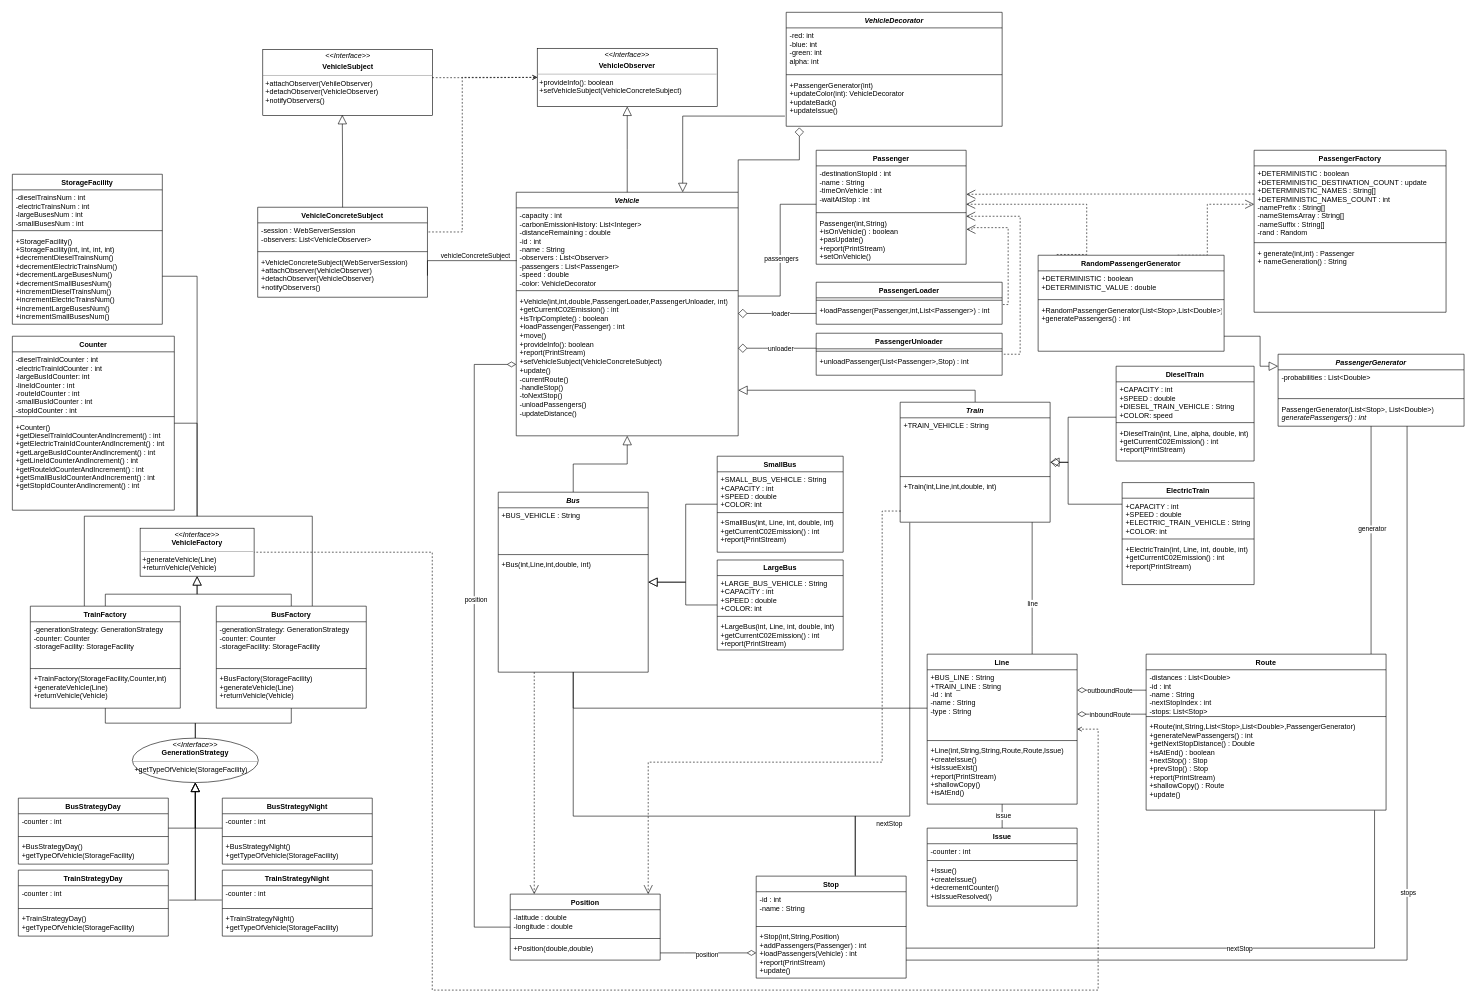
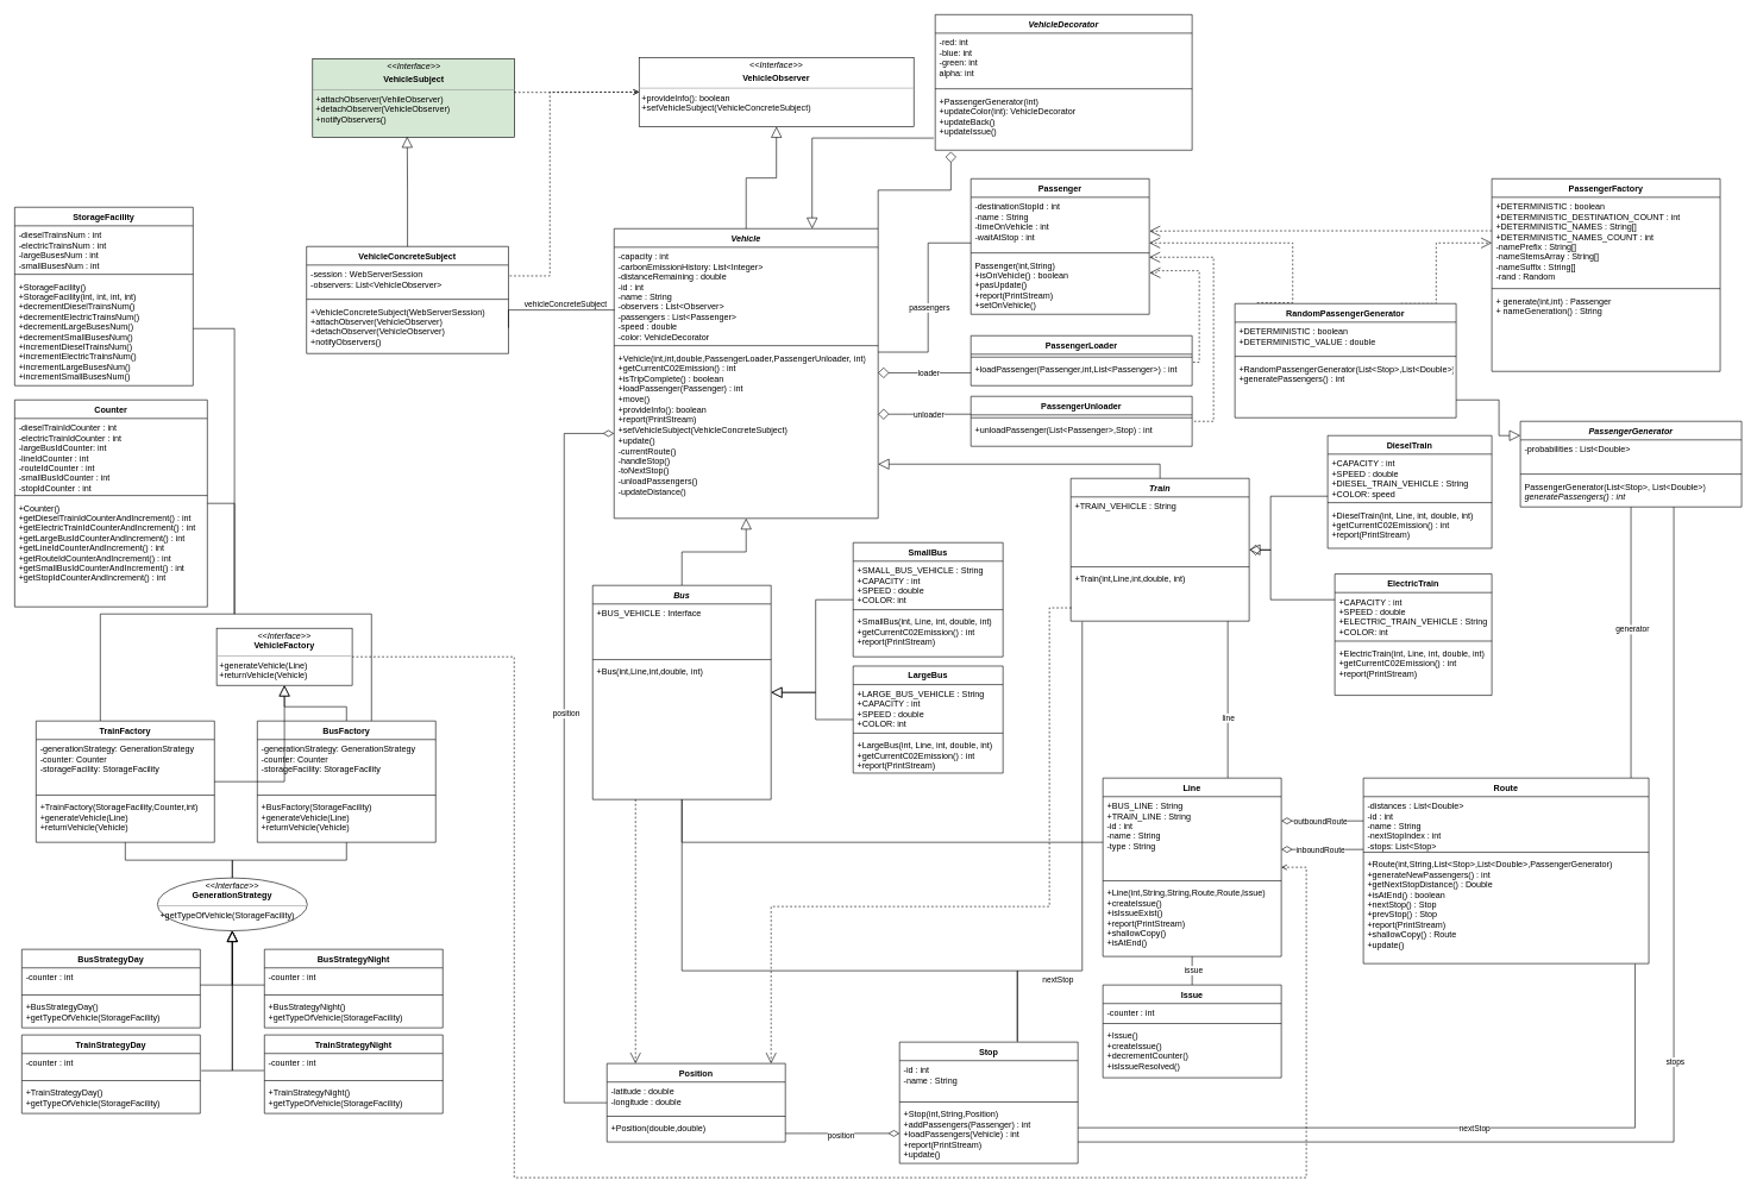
- <mxCell id="100" value="&lt;p style=&quot;margin: 0px ; margin-top: 4px ; text-align: center&quot;&gt;&lt;i&gt;&amp;lt;&amp;lt;Interface&amp;gt;&amp;gt;&lt;/i&gt;&lt;/p&gt;&lt;p style=&quot;margin: 0px ; margin-top: 4px ; text-align: center&quot;&gt;&lt;b&gt;VehicleObserver&lt;/b&gt;&lt;br&gt;&lt;/p&gt;&lt;hr size=&quot;1&quot;&gt;&lt;p style=&quot;margin: 0px ; margin-left: 4px&quot;&gt;&lt;/p&gt;&lt;p style=&quot;margin: 0px ; margin-left: 4px&quot;&gt;+provideInfo(): boolean&lt;i&gt;&lt;br&gt;&lt;/i&gt;&lt;/p&gt;&lt;p style=&quot;margin: 0px ; margin-left: 4px&quot;&gt;+setVehicleSubject(VehicleConcreteSubject)&lt;/p&gt;" style="verticalAlign=top;align=left;overflow=fill;fontSize=12;fontFamily=Helvetica;html=1;" parent="1" vertex="1"><mxGeometry x="895" y="80" width="300" height="97" as="geometry" /></mxCell>
+ <mxCell id="100" value="&lt;p style=&quot;margin: 0px ; margin-top: 4px ; text-align: center&quot;&gt;&lt;i&gt;&amp;lt;&amp;lt;Interface&amp;gt;&amp;gt;&lt;/i&gt;&lt;/p&gt;&lt;p style=&quot;margin: 0px ; margin-top: 4px ; text-align: center&quot;&gt;&lt;b&gt;VehicleObserver&lt;/b&gt;&lt;br&gt;&lt;/p&gt;&lt;hr size=&quot;1&quot;&gt;&lt;p style=&quot;margin: 0px ; margin-left: 4px&quot;&gt;&lt;/p&gt;&lt;p style=&quot;margin: 0px ; margin-left: 4px&quot;&gt;+provideInfo(): boolean&lt;i&gt;&lt;br&gt;&lt;/i&gt;&lt;/p&gt;&lt;p style=&quot;margin: 0px ; margin-left: 4px&quot;&gt;+setVehicleSubject(VehicleConcreteSubject)&lt;/p&gt;" style="verticalAlign=top;align=left;overflow=fill;fontSize=12;fontFamily=Helvetica;html=1;" parent="1" vertex="1"><mxGeometry x="895" y="80" width="385" height="97" as="geometry" /></mxCell>
- <mxCell id="102" value="&lt;p style=&quot;margin: 0px ; margin-top: 4px ; text-align: center&quot;&gt;&lt;i&gt;&amp;lt;&amp;lt;Interface&amp;gt;&amp;gt;&lt;/i&gt;&lt;b&gt;&lt;br&gt;&lt;/b&gt;&lt;/p&gt;&lt;p style=&quot;margin: 0px ; margin-top: 4px ; text-align: center&quot;&gt;&lt;b&gt;VehicleSubject&lt;/b&gt;&lt;br&gt;&lt;b&gt;&lt;/b&gt;&lt;/p&gt;&lt;hr size=&quot;1&quot;&gt;&lt;p style=&quot;margin: 0px ; margin-left: 4px&quot;&gt;&lt;/p&gt;&lt;p style=&quot;margin: 0px ; margin-left: 4px&quot;&gt;+attachObserver(VehileObserver)&lt;/p&gt;&lt;p style=&quot;margin: 0px ; margin-left: 4px&quot;&gt;+detachObserver(VehicleObserver)&lt;br&gt;&lt;/p&gt;&lt;p style=&quot;margin: 0px ; margin-left: 4px&quot;&gt;+notifyObservers()&lt;i&gt;&lt;br&gt;&lt;/i&gt;&lt;/p&gt;" style="verticalAlign=top;align=left;overflow=fill;fontSize=12;fontFamily=Helvetica;html=1;" parent="1" vertex="1"><mxGeometry x="437.5" y="82" width="283" height="110" as="geometry" /></mxCell>
+ <mxCell id="102" value="&lt;p style=&quot;margin: 0px ; margin-top: 4px ; text-align: center&quot;&gt;&lt;i&gt;&amp;lt;&amp;lt;Interface&amp;gt;&amp;gt;&lt;/i&gt;&lt;b&gt;&lt;br&gt;&lt;/b&gt;&lt;/p&gt;&lt;p style=&quot;margin: 0px ; margin-top: 4px ; text-align: center&quot;&gt;&lt;b&gt;VehicleSubject&lt;/b&gt;&lt;br&gt;&lt;b&gt;&lt;/b&gt;&lt;/p&gt;&lt;hr size=&quot;1&quot;&gt;&lt;p style=&quot;margin: 0px ; margin-left: 4px&quot;&gt;&lt;/p&gt;&lt;p style=&quot;margin: 0px ; margin-left: 4px&quot;&gt;+attachObserver(VehileObserver)&lt;/p&gt;&lt;p style=&quot;margin: 0px ; margin-left: 4px&quot;&gt;+detachObserver(VehicleObserver)&lt;br&gt;&lt;/p&gt;&lt;p style=&quot;margin: 0px ; margin-left: 4px&quot;&gt;+notifyObservers()&lt;i&gt;&lt;br&gt;&lt;/i&gt;&lt;/p&gt;" style="verticalAlign=top;align=left;overflow=fill;fontSize=12;fontFamily=Helvetica;html=1;fillColor=#d5e8d4;" parent="1" vertex="1"><mxGeometry x="437.5" y="82" width="283" height="110" as="geometry" /></mxCell>
- <mxCell id="17" value="+DETERMINISTIC : boolean&#10;+DETERMINISTIC_DESTINATION_COUNT : update&#10;+DETERMINISTIC_NAMES : String[]&#10;+DETERMINISTIC_NAMES_COUNT : int&#10;-namePrefix : String[]&#10;-nameStemsArray : String[]&#10;-nameSuffix : String[]&#10;-rand : Random" style="text;strokeColor=none;fillColor=none;align=left;verticalAlign=top;spacingLeft=4;spacingRight=4;overflow=hidden;rotatable=0;points=[[0,0.5],[1,0.5]];portConstraint=eastwest;" parent="16" vertex="1"><mxGeometry y="26" width="320" height="124" as="geometry" /></mxCell>
+ <mxCell id="17" value="+DETERMINISTIC : boolean&#10;+DETERMINISTIC_DESTINATION_COUNT : int&#10;+DETERMINISTIC_NAMES : String[]&#10;+DETERMINISTIC_NAMES_COUNT : int&#10;-namePrefix : String[]&#10;-nameStemsArray : String[]&#10;-nameSuffix : String[]&#10;-rand : Random" style="text;strokeColor=none;fillColor=none;align=left;verticalAlign=top;spacingLeft=4;spacingRight=4;overflow=hidden;rotatable=0;points=[[0,0.5],[1,0.5]];portConstraint=eastwest;" parent="16" vertex="1"><mxGeometry y="26" width="320" height="124" as="geometry" /></mxCell>
- <mxCell id="160" value="+DieselTrain(int, Line, alpha, double, int)&#10;+getCurrentC02Emission() : int&#10;+report(PrintStream)" style="text;strokeColor=none;fillColor=none;align=left;verticalAlign=top;spacingLeft=4;spacingRight=4;overflow=hidden;rotatable=0;points=[[0,0.5],[1,0.5]];portConstraint=eastwest;fontColor=default;" parent="157" vertex="1"><mxGeometry y="98" width="230" height="60" as="geometry" /></mxCell>
+ <mxCell id="160" value="+DieselTrain(int, Line, int, double, int)&#10;+getCurrentC02Emission() : int&#10;+report(PrintStream)" style="text;strokeColor=none;fillColor=none;align=left;verticalAlign=top;spacingLeft=4;spacingRight=4;overflow=hidden;rotatable=0;points=[[0,0.5],[1,0.5]];portConstraint=eastwest;fontColor=default;" parent="157" vertex="1"><mxGeometry y="98" width="230" height="60" as="geometry" /></mxCell>
- <mxCell id="4" value="+BUS_VEHICLE : String" style="text;strokeColor=none;fillColor=none;align=left;verticalAlign=top;spacingLeft=4;spacingRight=4;overflow=hidden;rotatable=0;points=[[0,0.5],[1,0.5]];portConstraint=eastwest;" parent="3" vertex="1"><mxGeometry y="26" width="250" height="74" as="geometry" /></mxCell>
+ <mxCell id="4" value="+BUS_VEHICLE : Interface" style="text;strokeColor=none;fillColor=none;align=left;verticalAlign=top;spacingLeft=4;spacingRight=4;overflow=hidden;rotatable=0;points=[[0,0.5],[1,0.5]];portConstraint=eastwest;" parent="3" vertex="1"><mxGeometry y="26" width="250" height="74" as="geometry" /></mxCell>
- <mxCell id="101" value="&lt;p style=&quot;margin: 0px ; margin-top: 4px ; text-align: center&quot;&gt;&lt;i&gt;&amp;lt;&amp;lt;Interface&amp;gt;&amp;gt;&lt;/i&gt;&lt;br&gt;&lt;b&gt;VehicleFactory&lt;/b&gt;&lt;/p&gt;&lt;hr size=&quot;1&quot;&gt;&lt;p style=&quot;margin: 0px ; margin-left: 4px&quot;&gt;&lt;/p&gt;&lt;p style=&quot;margin: 0px ; margin-left: 4px&quot;&gt;+generateVehicle(Line)&lt;/p&gt;&lt;p style=&quot;margin: 0px ; margin-left: 4px&quot;&gt;+returnVehicle(Vehicle)&lt;/p&gt;" style="verticalAlign=top;align=left;overflow=fill;fontSize=12;fontFamily=Helvetica;html=1;" parent="1" vertex="1"><mxGeometry x="233" y="880" width="190" height="80" as="geometry" /></mxCell>
+ <mxCell id="101" value="&lt;p style=&quot;margin: 0px ; margin-top: 4px ; text-align: center&quot;&gt;&lt;i&gt;&amp;lt;&amp;lt;Interface&amp;gt;&amp;gt;&lt;/i&gt;&lt;br&gt;&lt;b&gt;VehicleFactory&lt;/b&gt;&lt;/p&gt;&lt;hr size=&quot;1&quot;&gt;&lt;p style=&quot;margin: 0px ; margin-left: 4px&quot;&gt;&lt;/p&gt;&lt;p style=&quot;margin: 0px ; margin-left: 4px&quot;&gt;+generateVehicle(Line)&lt;/p&gt;&lt;p style=&quot;margin: 0px ; margin-left: 4px&quot;&gt;+returnVehicle(Vehicle)&lt;/p&gt;" style="verticalAlign=top;align=left;overflow=fill;fontSize=12;fontFamily=Helvetica;html=1;" parent="1" vertex="1"><mxGeometry x="303" y="880" width="190" height="80" as="geometry" /></mxCell>
